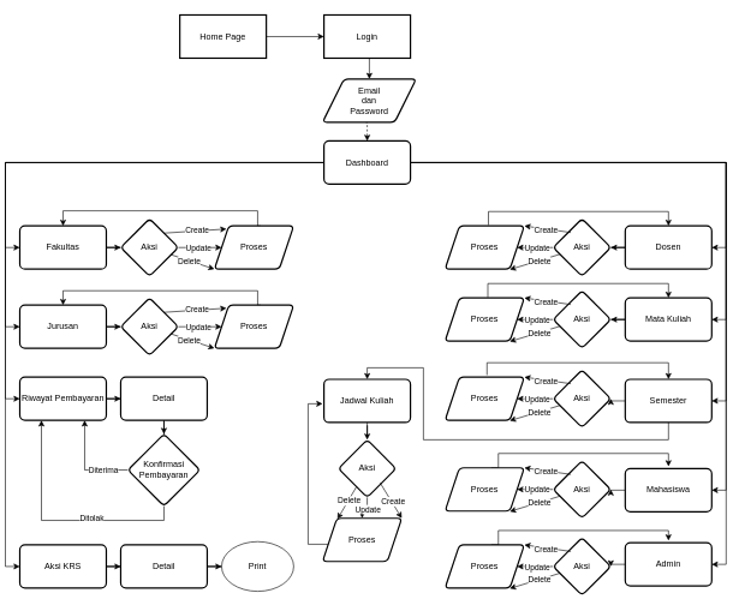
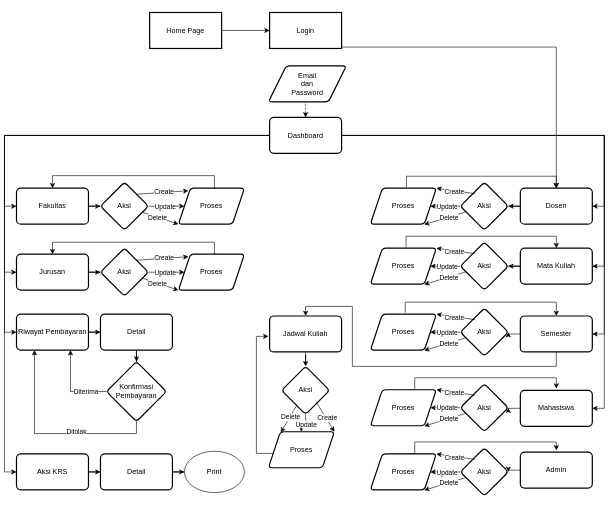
- <mxCell id="4" value="" style="edgeStyle=orthogonalEdgeStyle;rounded=0;orthogonalLoop=1;jettySize=auto;html=1;entryX=0.5;entryY=0;entryDx=0;entryDy=0;exitX=0.556;exitY=0.961;exitDx=0;exitDy=0;exitPerimeter=0;" parent="1" source="5" target="7" edge="1"><mxGeometry relative="1" as="geometry" /></mxCell>
+ <mxCell id="4" value="" style="edgeStyle=orthogonalEdgeStyle;rounded=0;orthogonalLoop=1;jettySize=auto;html=1;exitX=0.556;exitY=0.961;exitDx=0;exitDy=0;exitPerimeter=0;" parent="1" source="5" target="23" edge="1"><mxGeometry relative="1" as="geometry" /></mxCell>
- <mxCell id="16" value="" style="edgeStyle=orthogonalEdgeStyle;rounded=0;orthogonalLoop=1;jettySize=auto;html=1;entryX=1;entryY=0.5;entryDx=0;entryDy=0;" edge="1" parent="1" source="17" target="101"><mxGeometry relative="1" as="geometry" /></mxCell>
